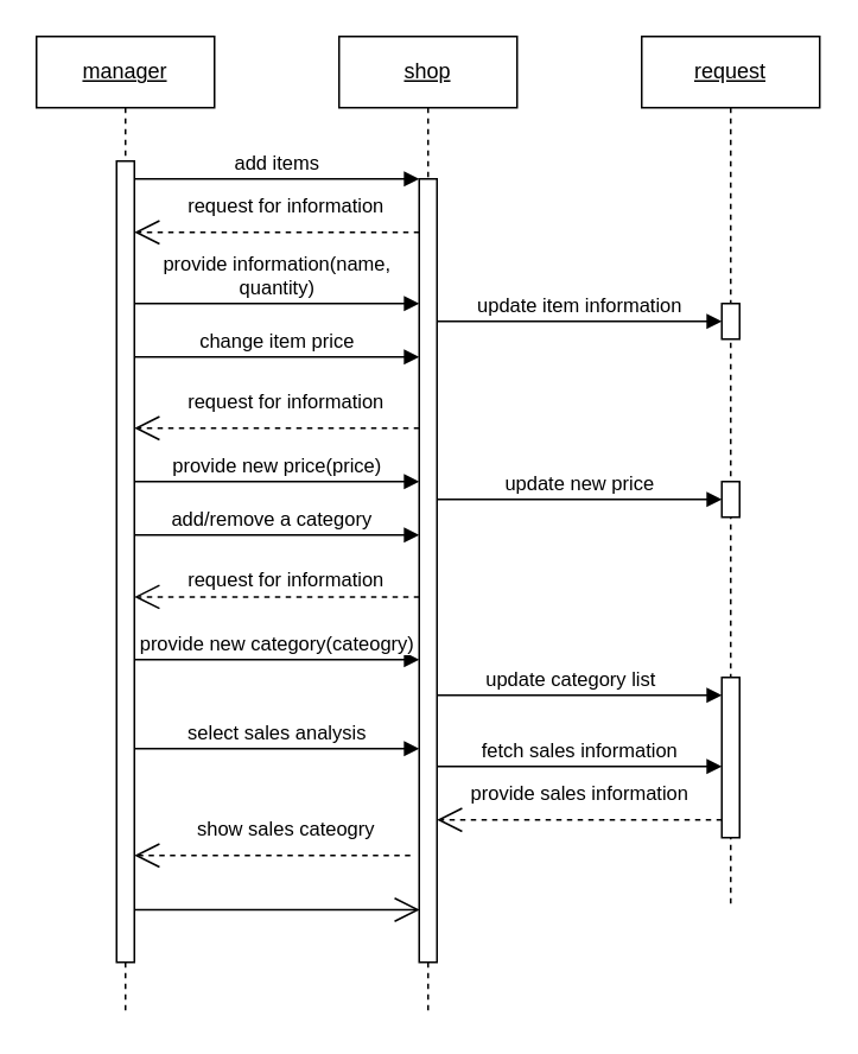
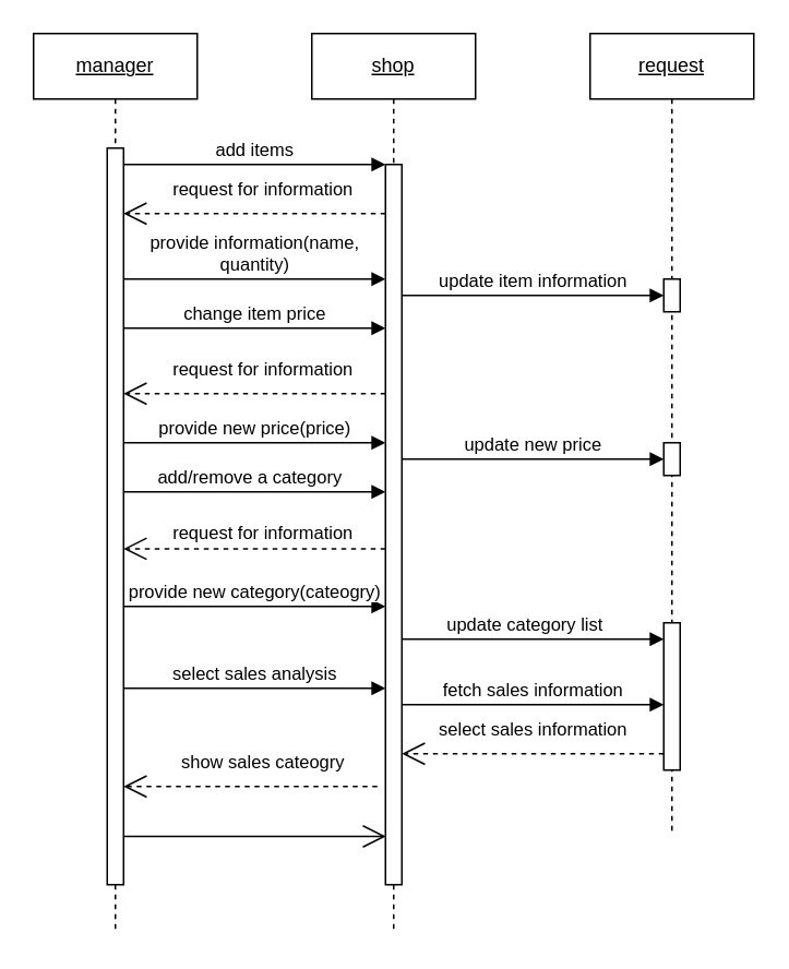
- <mxCell id="24" value="&lt;font style=&quot;font-size: 11px;&quot;&gt;provide sales information&lt;/font&gt;" style="text;html=1;align=center;verticalAlign=middle;resizable=0;points=[];autosize=1;strokeColor=none;fillColor=none;" parent="1" vertex="1"><mxGeometry x="250" y="430" width="150" height="30" as="geometry" /></mxCell>
+ <mxCell id="24" value="&lt;font style=&quot;font-size: 11px;&quot;&gt;select sales information&lt;/font&gt;" style="text;html=1;align=center;verticalAlign=middle;resizable=0;points=[];autosize=1;strokeColor=none;fillColor=none;" parent="1" vertex="1"><mxGeometry x="250" y="430" width="150" height="30" as="geometry" /></mxCell>
